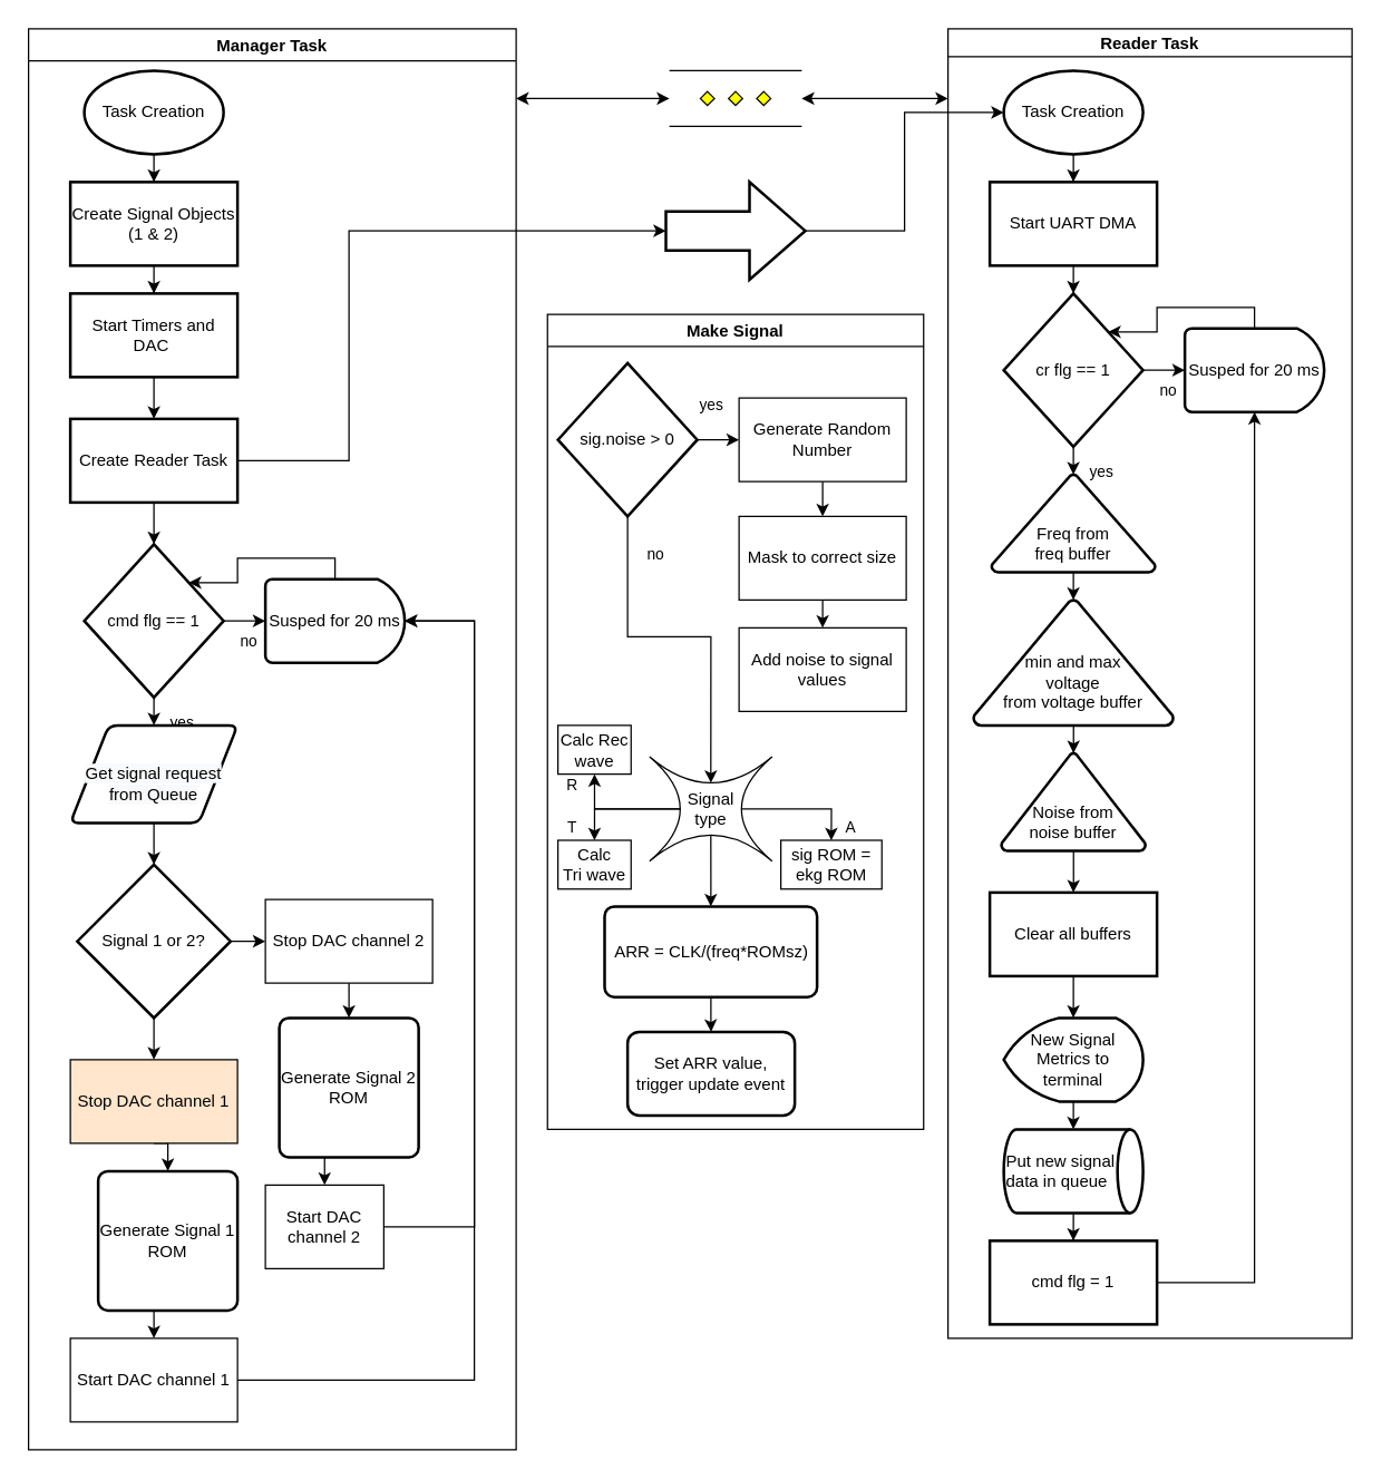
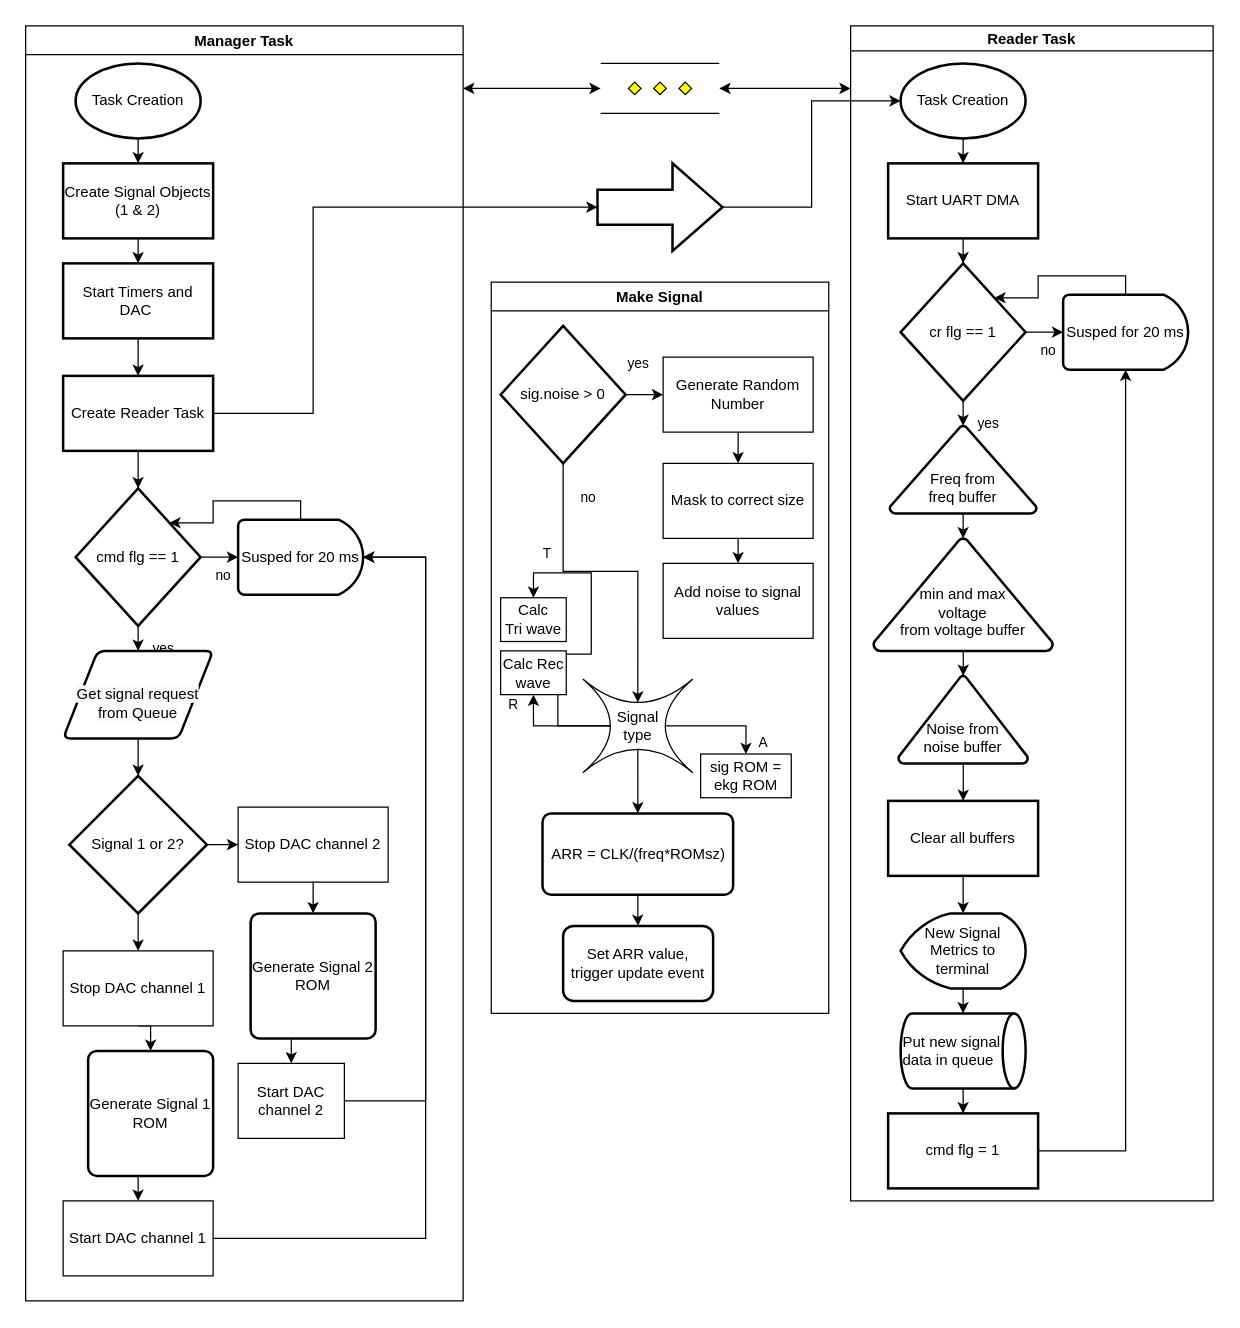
- <mxCell id="73" value="Calc Tri&amp;nbsp;wave" style="rounded=0;whiteSpace=wrap;html=1;" parent="63" vertex="1"><mxGeometry x="7.5" y="377.5" width="52.5" height="35" as="geometry" /></mxCell>
+ <mxCell id="73" value="Calc Tri&amp;nbsp;wave" style="rounded=0;whiteSpace=wrap;html=1;" parent="63" vertex="1"><mxGeometry x="7.5" y="252.5" width="52.5" height="35" as="geometry" /></mxCell>
- <mxCell id="28" value="Stop DAC channel 1" style="rounded=0;whiteSpace=wrap;html=1;fillColor=#ffe6cc;" parent="2" vertex="1"><mxGeometry x="30" y="740" width="120" height="60" as="geometry" /></mxCell>
+ <mxCell id="28" value="Stop DAC channel 1" style="rounded=0;whiteSpace=wrap;html=1;" parent="2" vertex="1"><mxGeometry x="30" y="740" width="120" height="60" as="geometry" /></mxCell>
